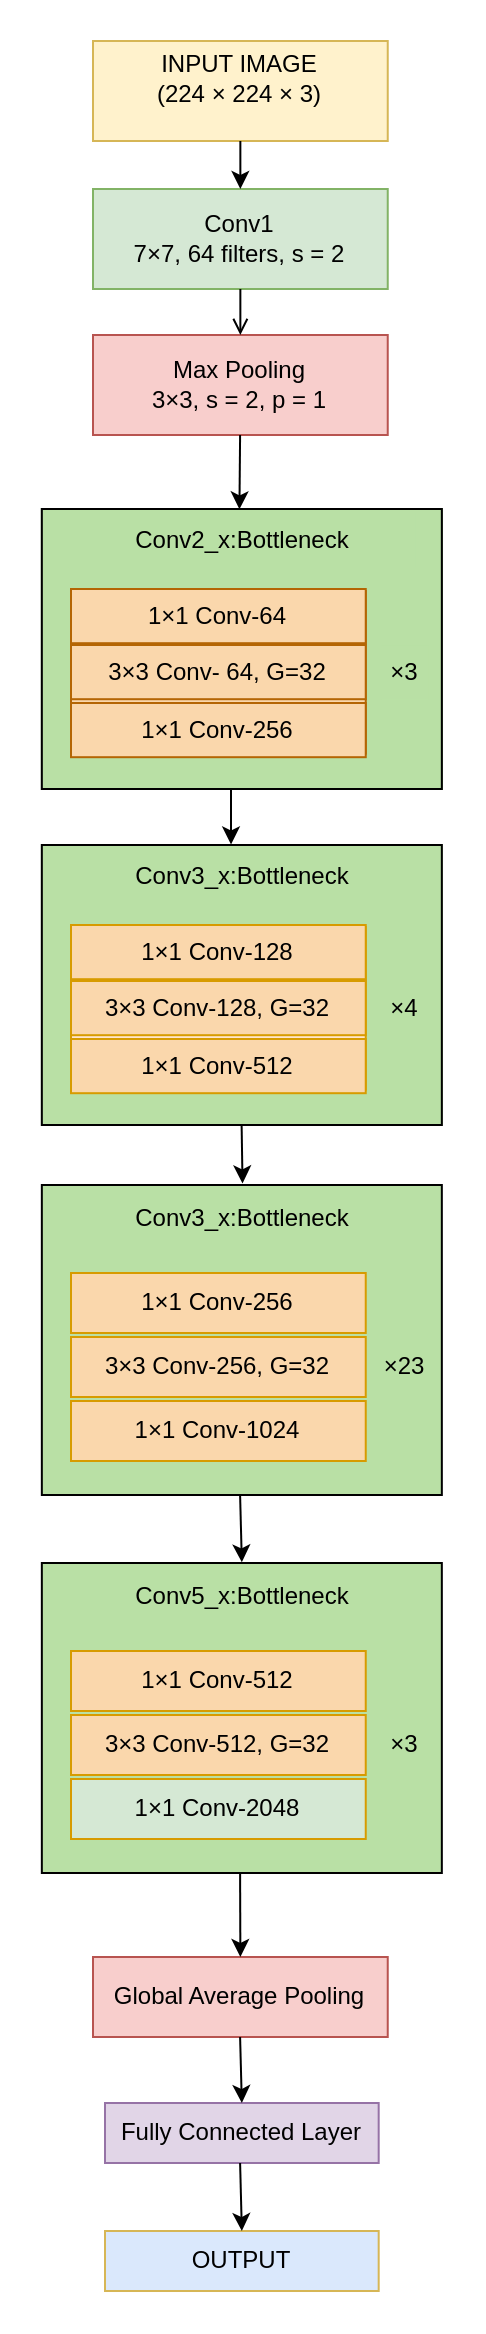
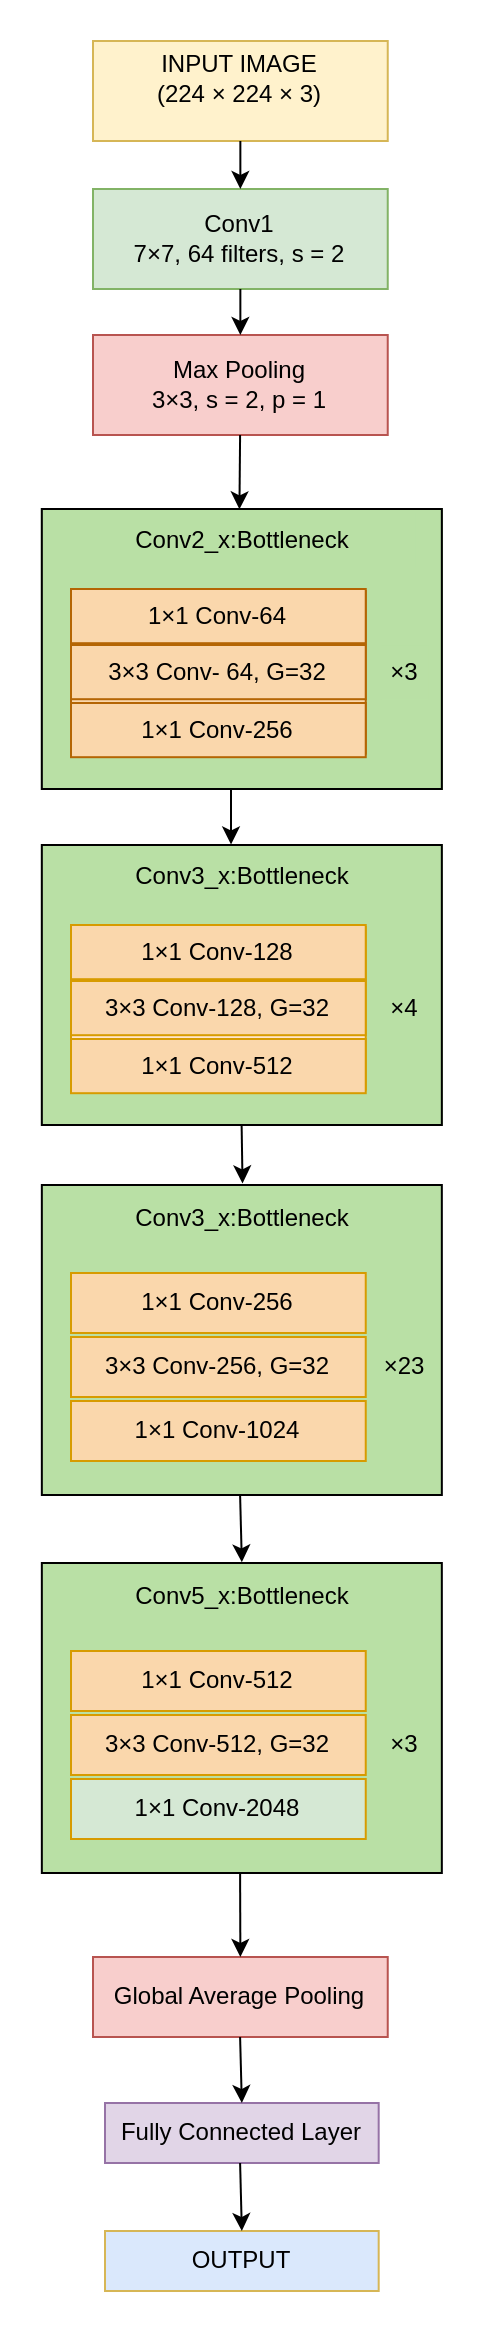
- <mxCell id="41" value="" style="endArrow=open;html=1;rounded=0;entryX=0.5;entryY=0;entryDx=0;entryDy=0;exitX=0.5;exitY=1;exitDx=0;exitDy=0;" edge="1" parent="1" source="3" target="4"><mxGeometry width="50" height="50" relative="1" as="geometry"><mxPoint x="120" y="143" as="sourcePoint" /><mxPoint x="119.55" y="167" as="targetPoint" /></mxGeometry></mxCell>
+ <mxCell id="41" value="" style="endArrow=classic;html=1;rounded=0;entryX=0.5;entryY=0;entryDx=0;entryDy=0;exitX=0.5;exitY=1;exitDx=0;exitDy=0;" edge="1" parent="1" source="3" target="4"><mxGeometry width="50" height="50" relative="1" as="geometry"><mxPoint x="120" y="143" as="sourcePoint" /><mxPoint x="119.55" y="167" as="targetPoint" /></mxGeometry></mxCell>
